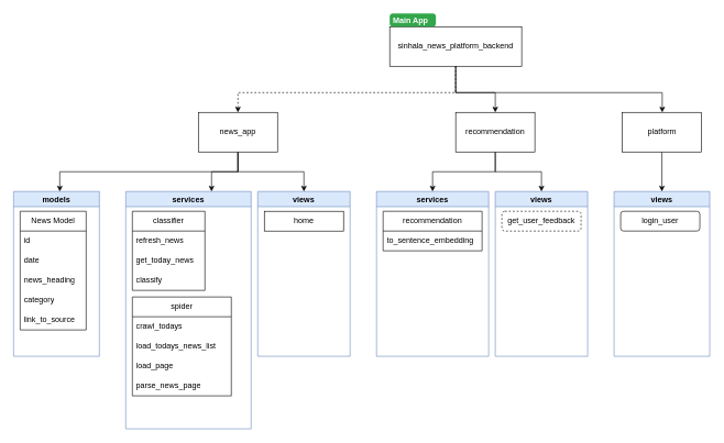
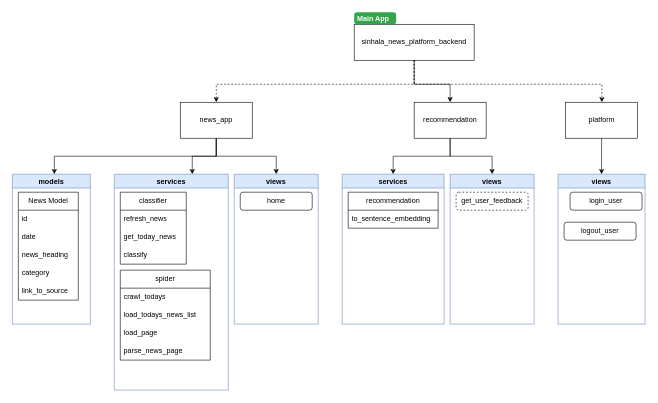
- <mxCell id="43" style="edgeStyle=orthogonalEdgeStyle;rounded=0;html=1;" parent="1" source="32" target="39" edge="1"><mxGeometry relative="1" as="geometry"><Array as="points"><mxPoint x="690" y="140" /><mxPoint x="1003" y="140" /></Array></mxGeometry></mxCell>
+ <mxCell id="43" style="edgeStyle=orthogonalEdgeStyle;rounded=0;html=1;dashed=1;" parent="1" source="32" target="39" edge="1"><mxGeometry relative="1" as="geometry"><Array as="points"><mxPoint x="690" y="140" /><mxPoint x="1003" y="140" /></Array></mxGeometry></mxCell>
- <mxCell id="17" value="home" style="whiteSpace=wrap;html=1;fontSize=12;rounded=0;" parent="16" vertex="1"><mxGeometry x="10" y="30" width="120" height="30" as="geometry" /></mxCell>
+ <mxCell id="17" value="home" style="rounded=1;whiteSpace=wrap;html=1;fontSize=12;" parent="16" vertex="1"><mxGeometry x="10" y="30" width="120" height="30" as="geometry" /></mxCell>
- <mxCell id="41" value="&lt;div style=&quot;line-height: 17px;&quot;&gt;login_user&lt;/div&gt;" style="rounded=1;whiteSpace=wrap;html=1;fontSize=12;" parent="40" vertex="1"><mxGeometry x="10" y="30" width="120" height="30" as="geometry" /></mxCell>
+ <mxCell id="41" value="&lt;div style=&quot;line-height: 17px;&quot;&gt;login_user&lt;/div&gt;" style="rounded=1;whiteSpace=wrap;html=1;fontSize=12;" parent="40" vertex="1"><mxGeometry x="20" y="30" width="120" height="30" as="geometry" /></mxCell>
+ <mxCell id="42" value="&lt;div style=&quot;line-height: 17px;&quot;&gt;logout_user&lt;/div&gt;" style="rounded=1;whiteSpace=wrap;html=1;fontSize=12;" parent="40" vertex="1"><mxGeometry x="10" y="80" width="120" height="30" as="geometry" /></mxCell>
